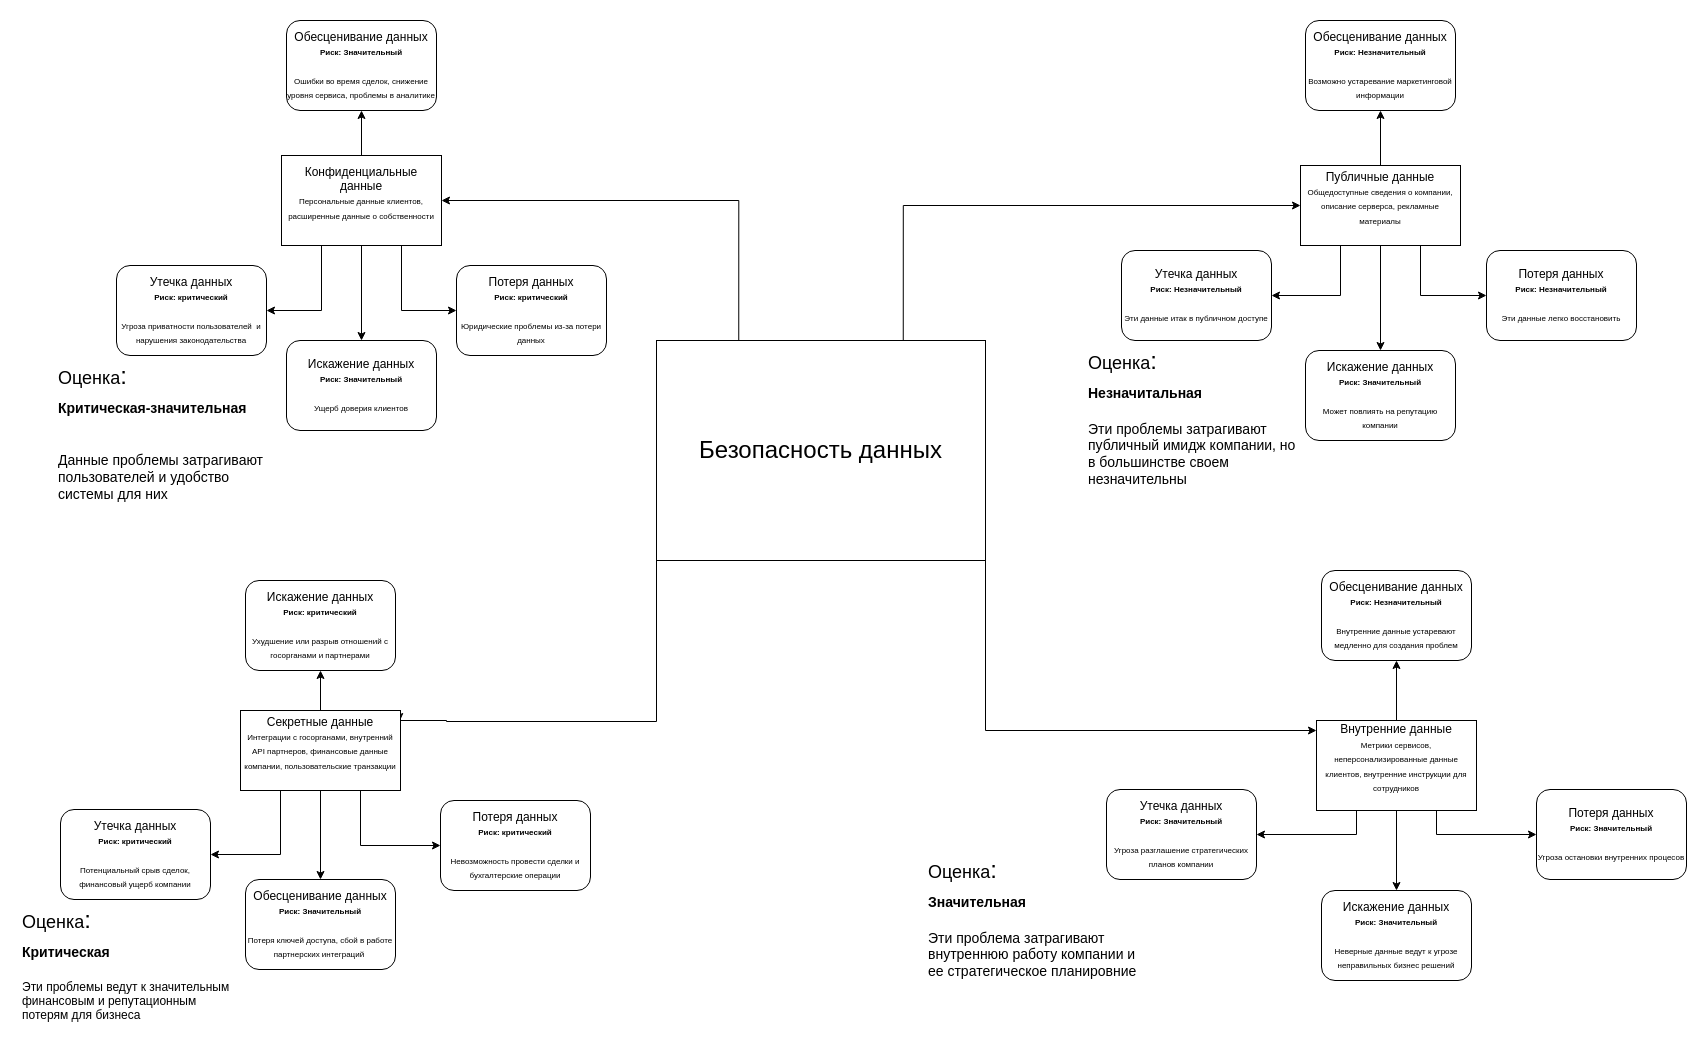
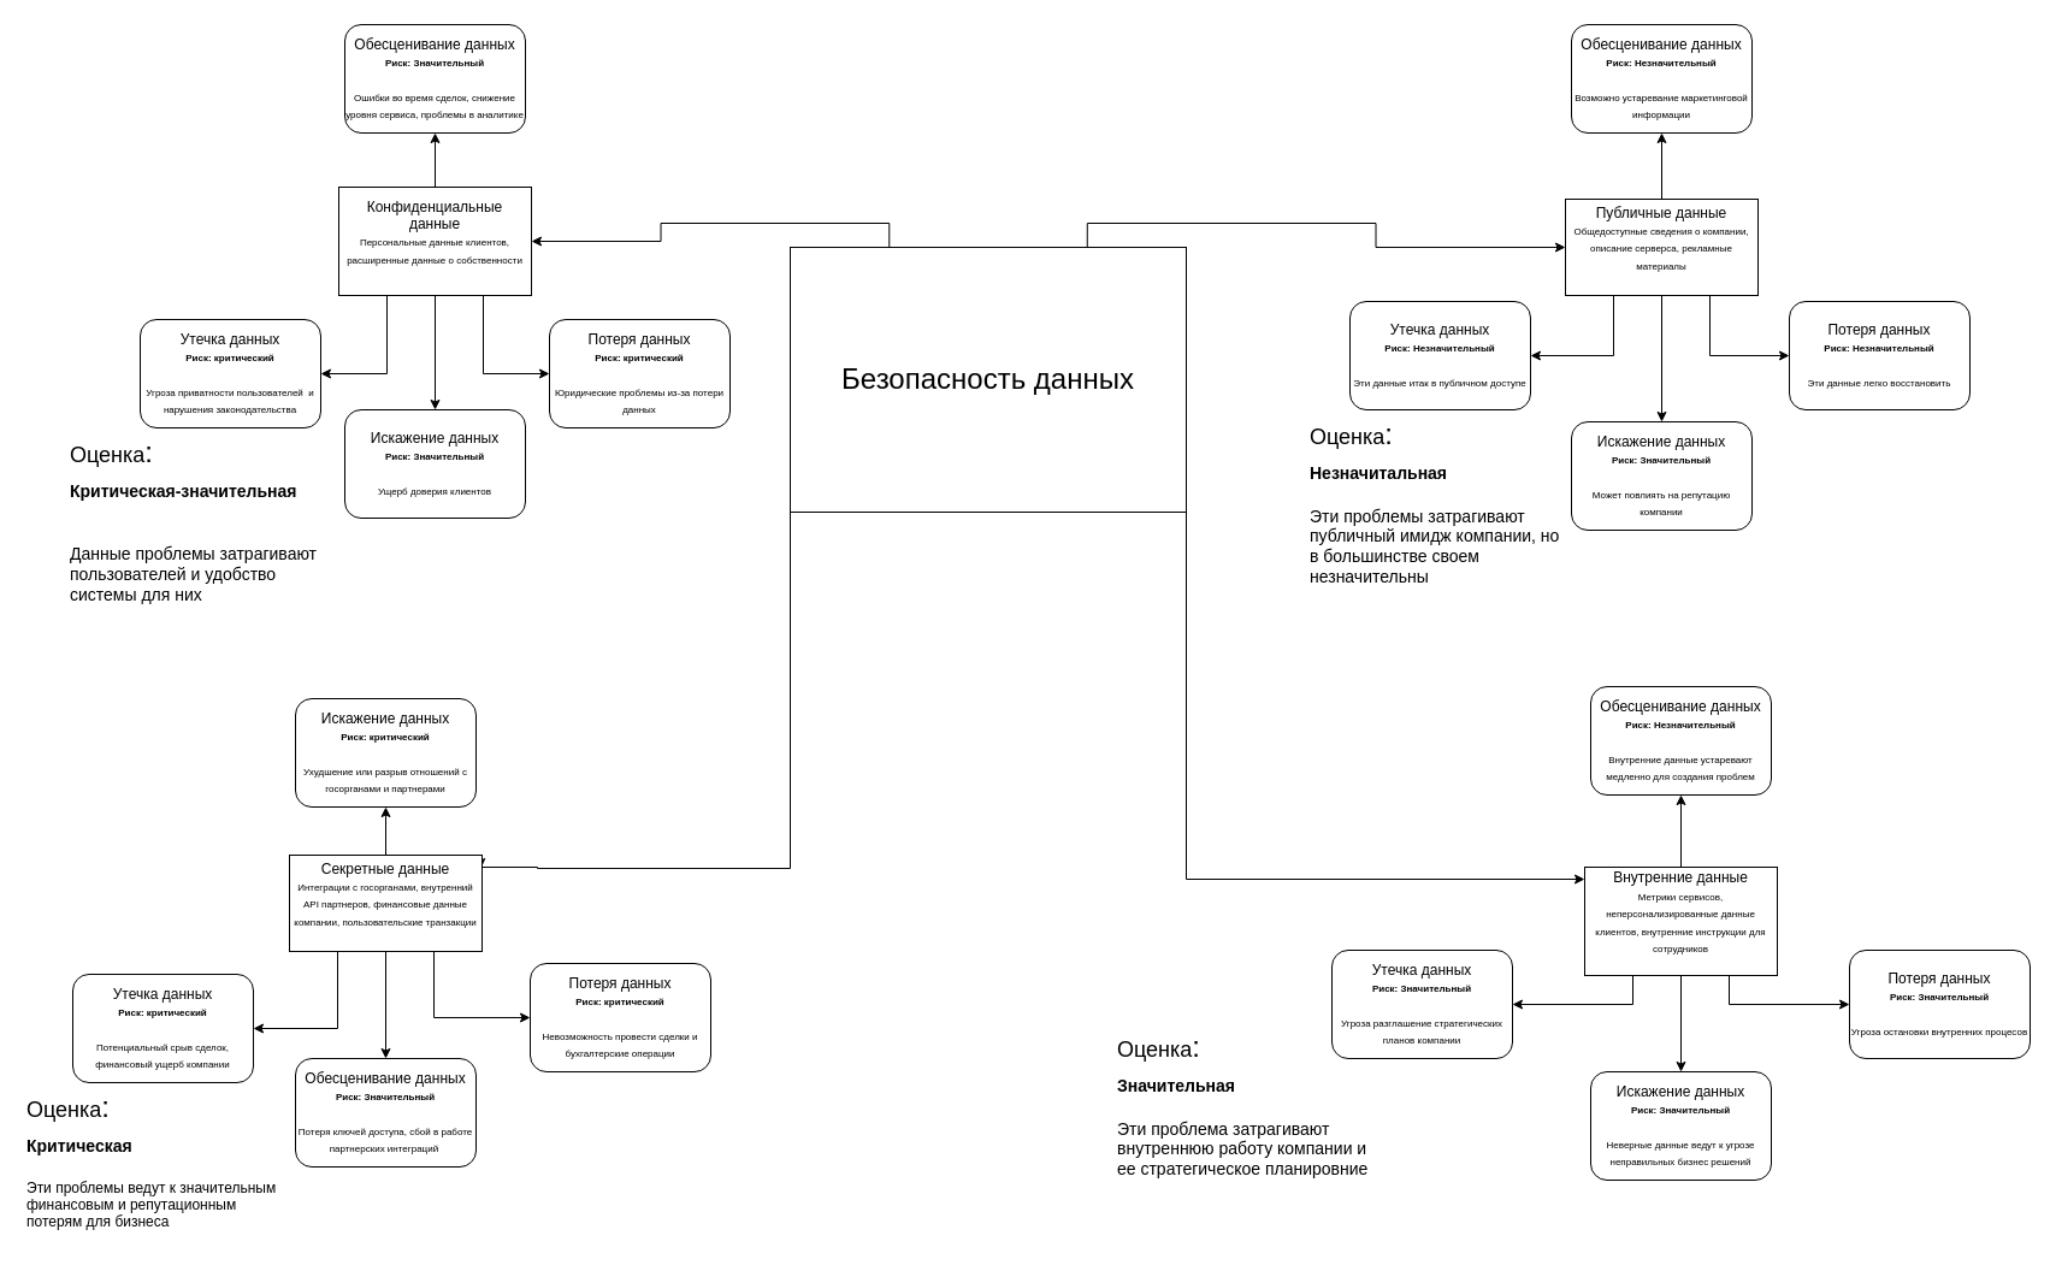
- <mxCell id="5" value="&lt;font style=&quot;font-size: 24px;&quot;&gt;Безопасность данных&lt;/font&gt;" style="rounded=0;whiteSpace=wrap;html=1;" parent="1" vertex="1"><mxGeometry x="656" y="340" width="329" height="220" as="geometry" /></mxCell>
+ <mxCell id="5" value="&lt;font style=&quot;font-size: 24px;&quot;&gt;Безопасность данных&lt;/font&gt;" style="rounded=0;whiteSpace=wrap;html=1;" parent="1" vertex="1"><mxGeometry x="656" y="205" width="329" height="220" as="geometry" /></mxCell>
